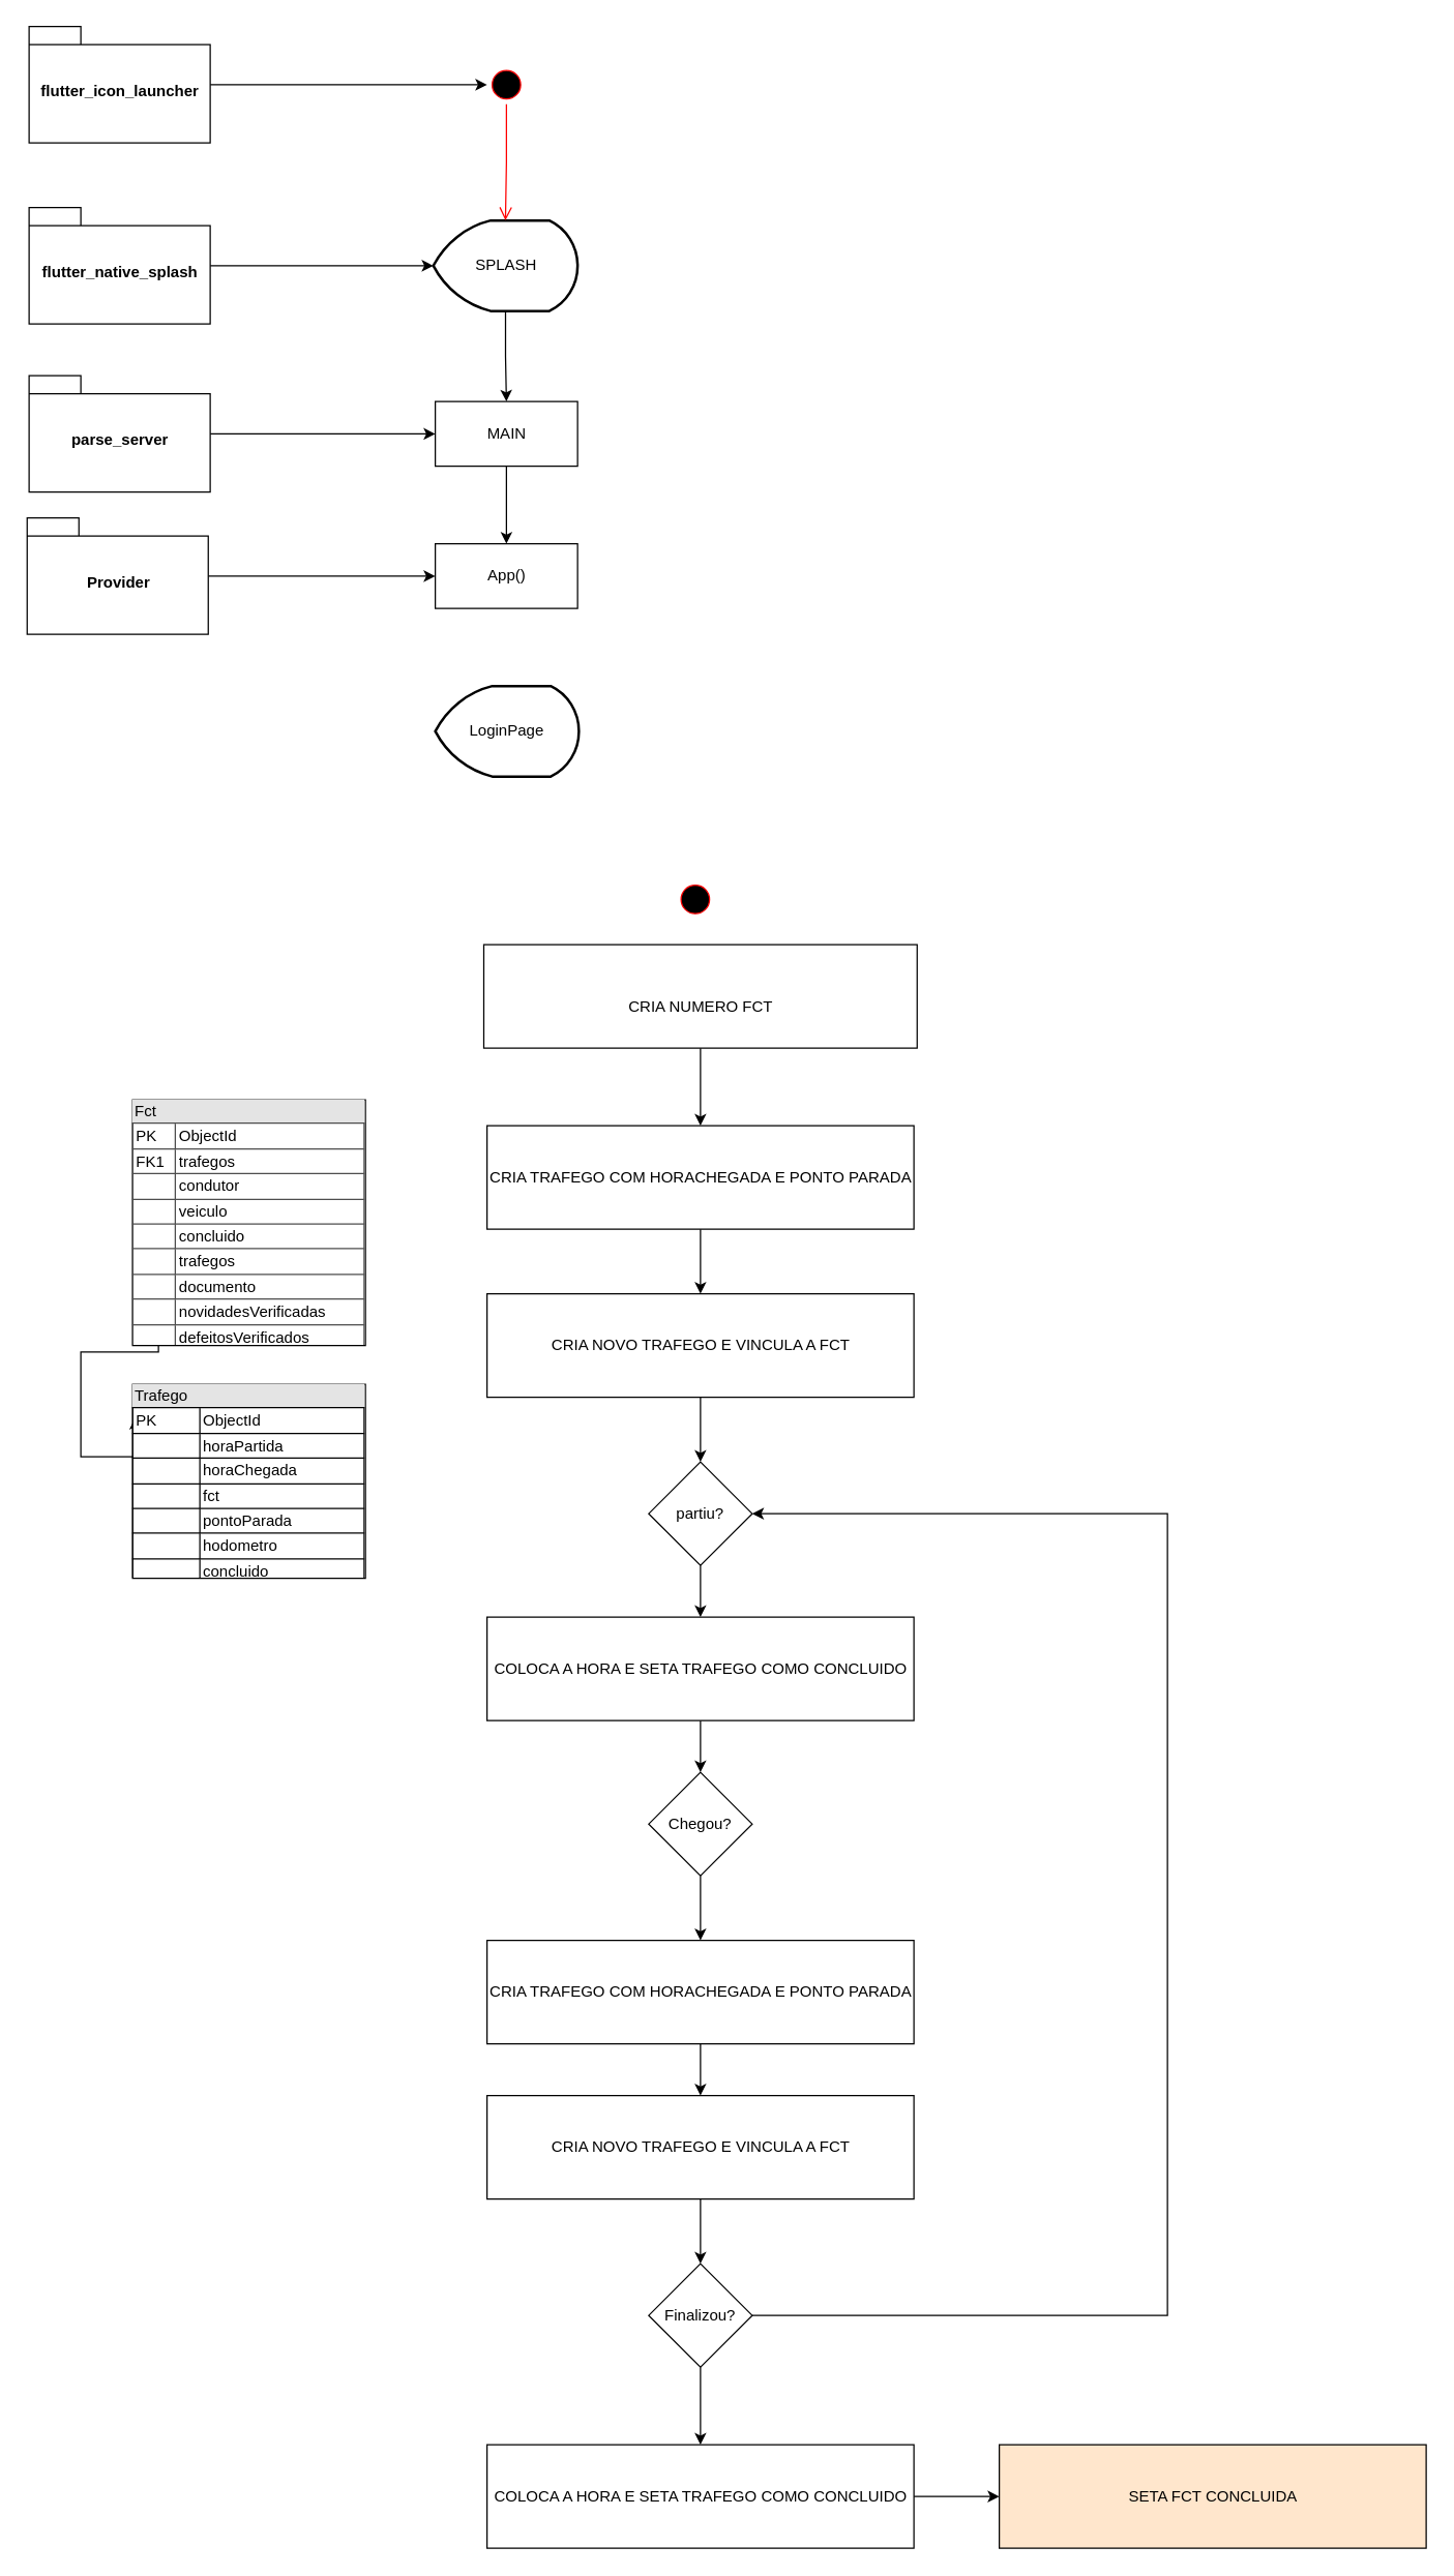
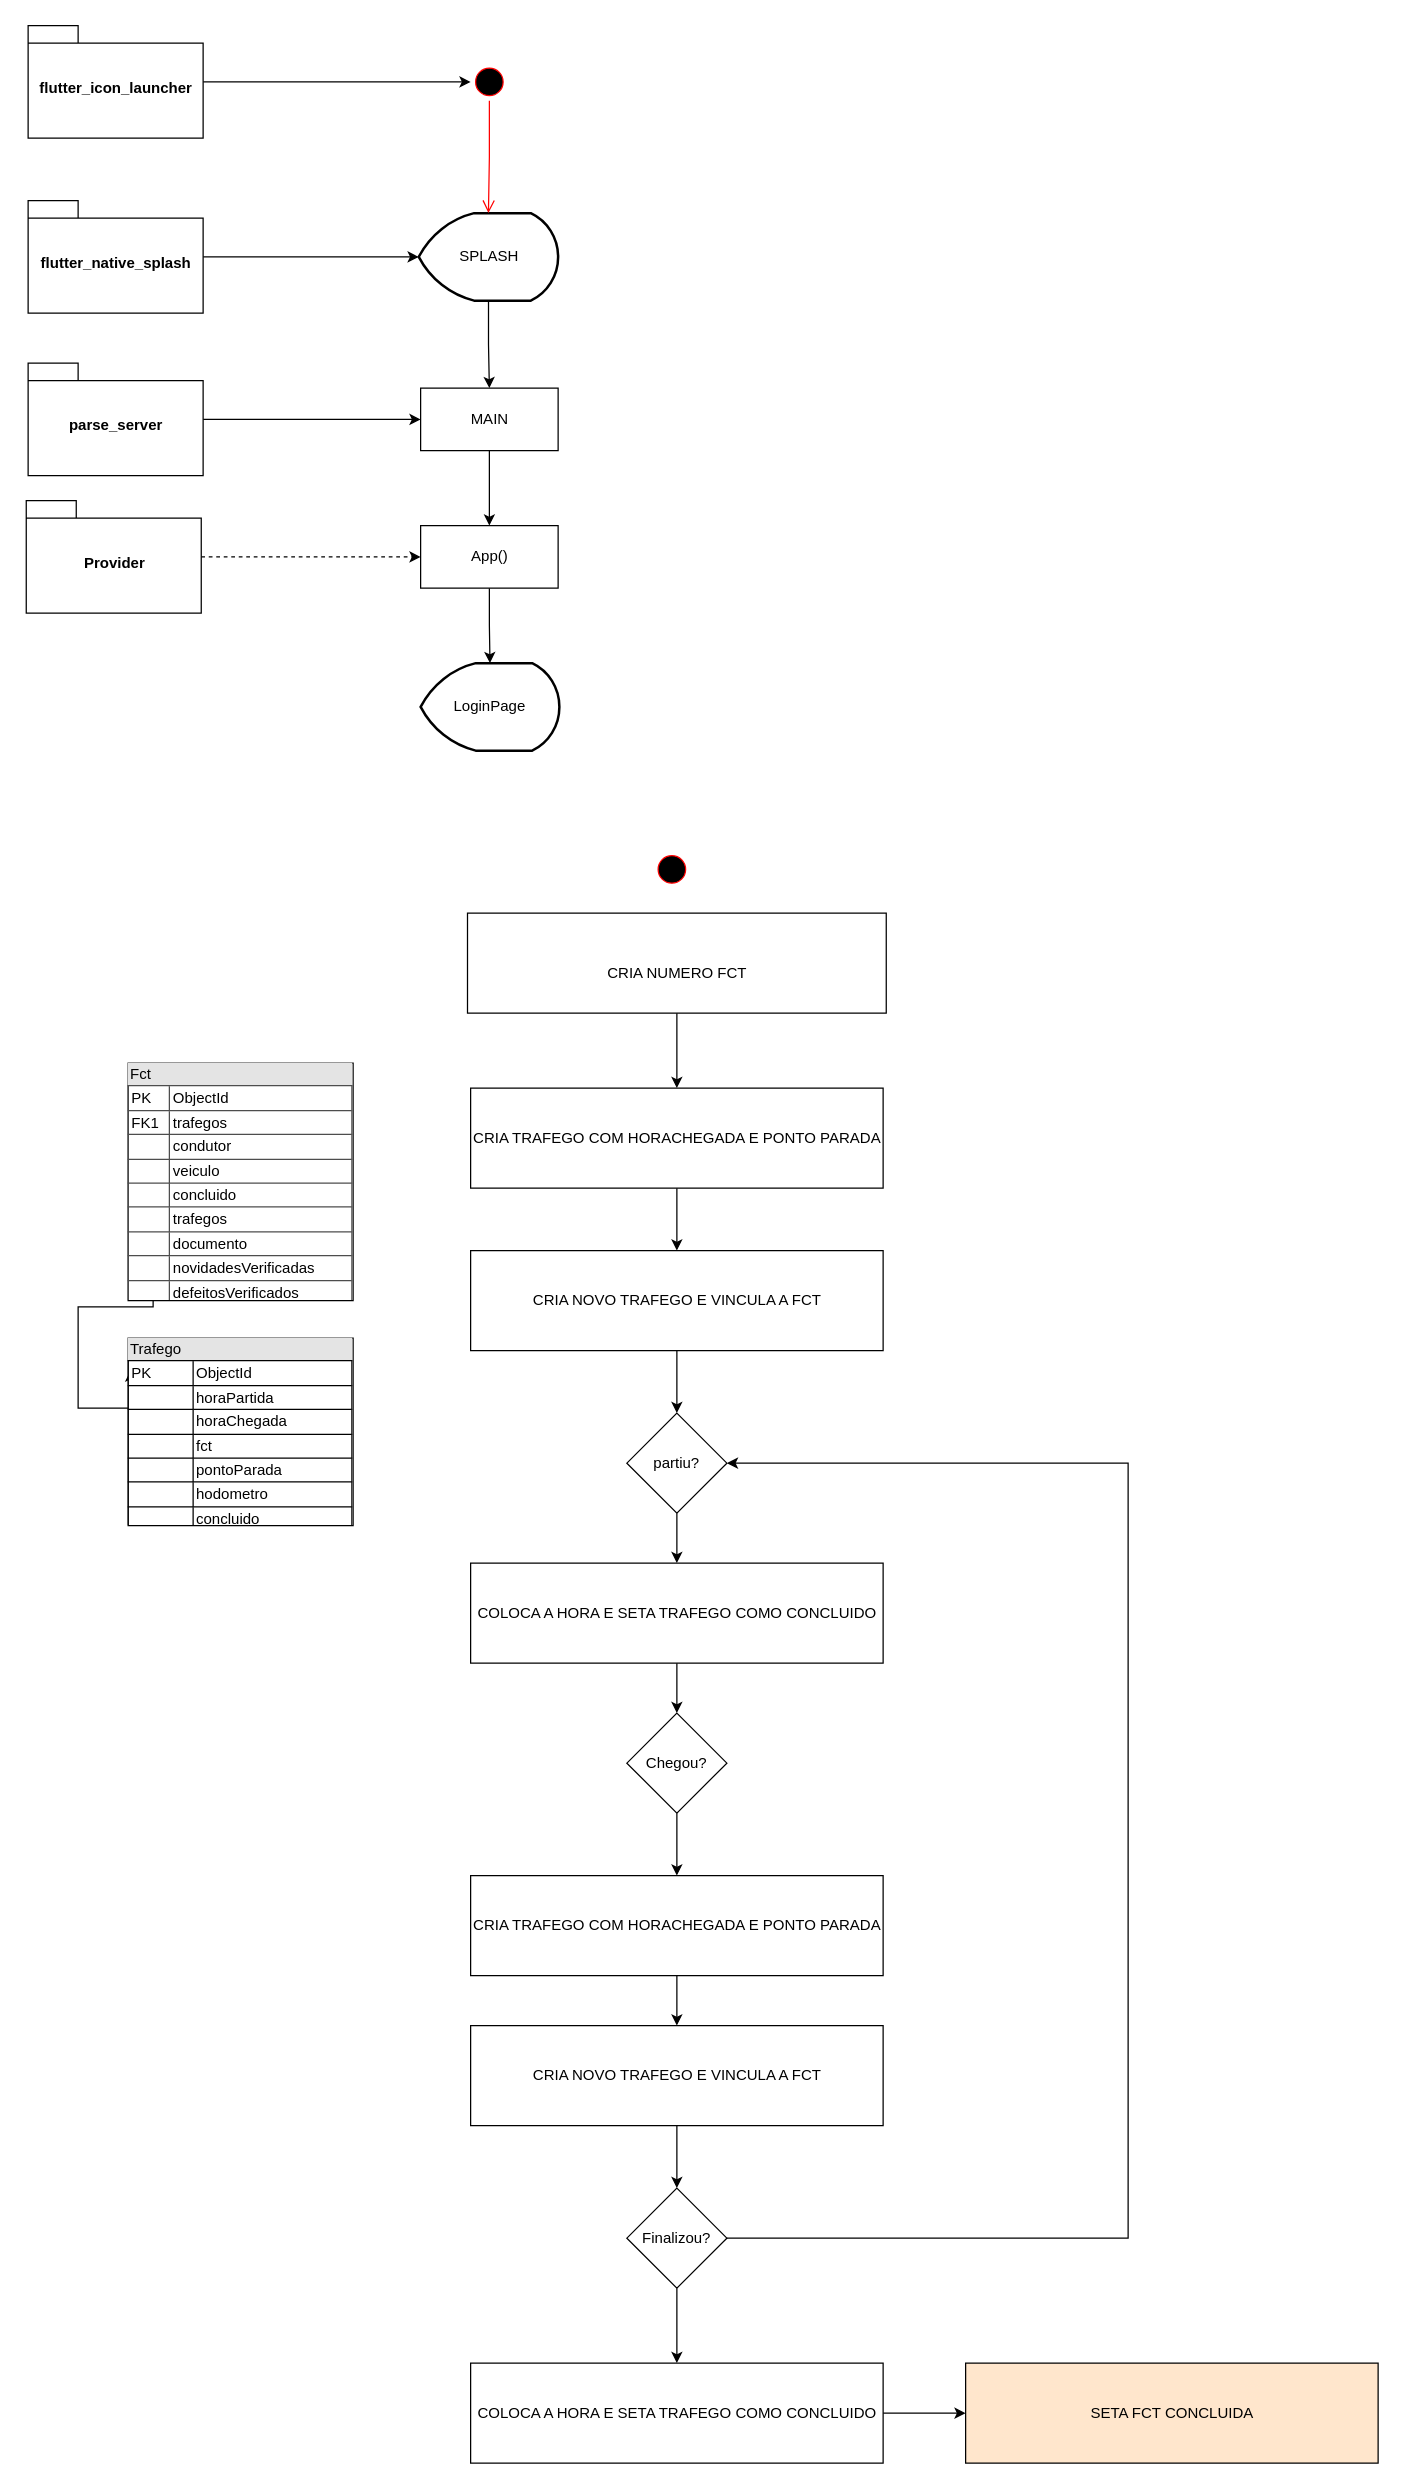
- <mxCell id="16" style="edgeStyle=orthogonalEdgeStyle;rounded=0;orthogonalLoop=1;jettySize=auto;html=1;" parent="1" source="17" target="15" edge="1"><mxGeometry relative="1" as="geometry"><mxPoint x="334.5" y="445" as="targetPoint" /></mxGeometry></mxCell>
+ <mxCell id="16" style="edgeStyle=orthogonalEdgeStyle;rounded=0;orthogonalLoop=1;jettySize=auto;html=1;dashed=1;" parent="1" source="17" target="15" edge="1"><mxGeometry relative="1" as="geometry"><mxPoint x="334.5" y="445" as="targetPoint" /></mxGeometry></mxCell>
+ <mxCell id="14" style="edgeStyle=orthogonalEdgeStyle;rounded=0;orthogonalLoop=1;jettySize=auto;html=1;" parent="1" source="15" target="18" edge="1"><mxGeometry relative="1" as="geometry" /></mxCell>
